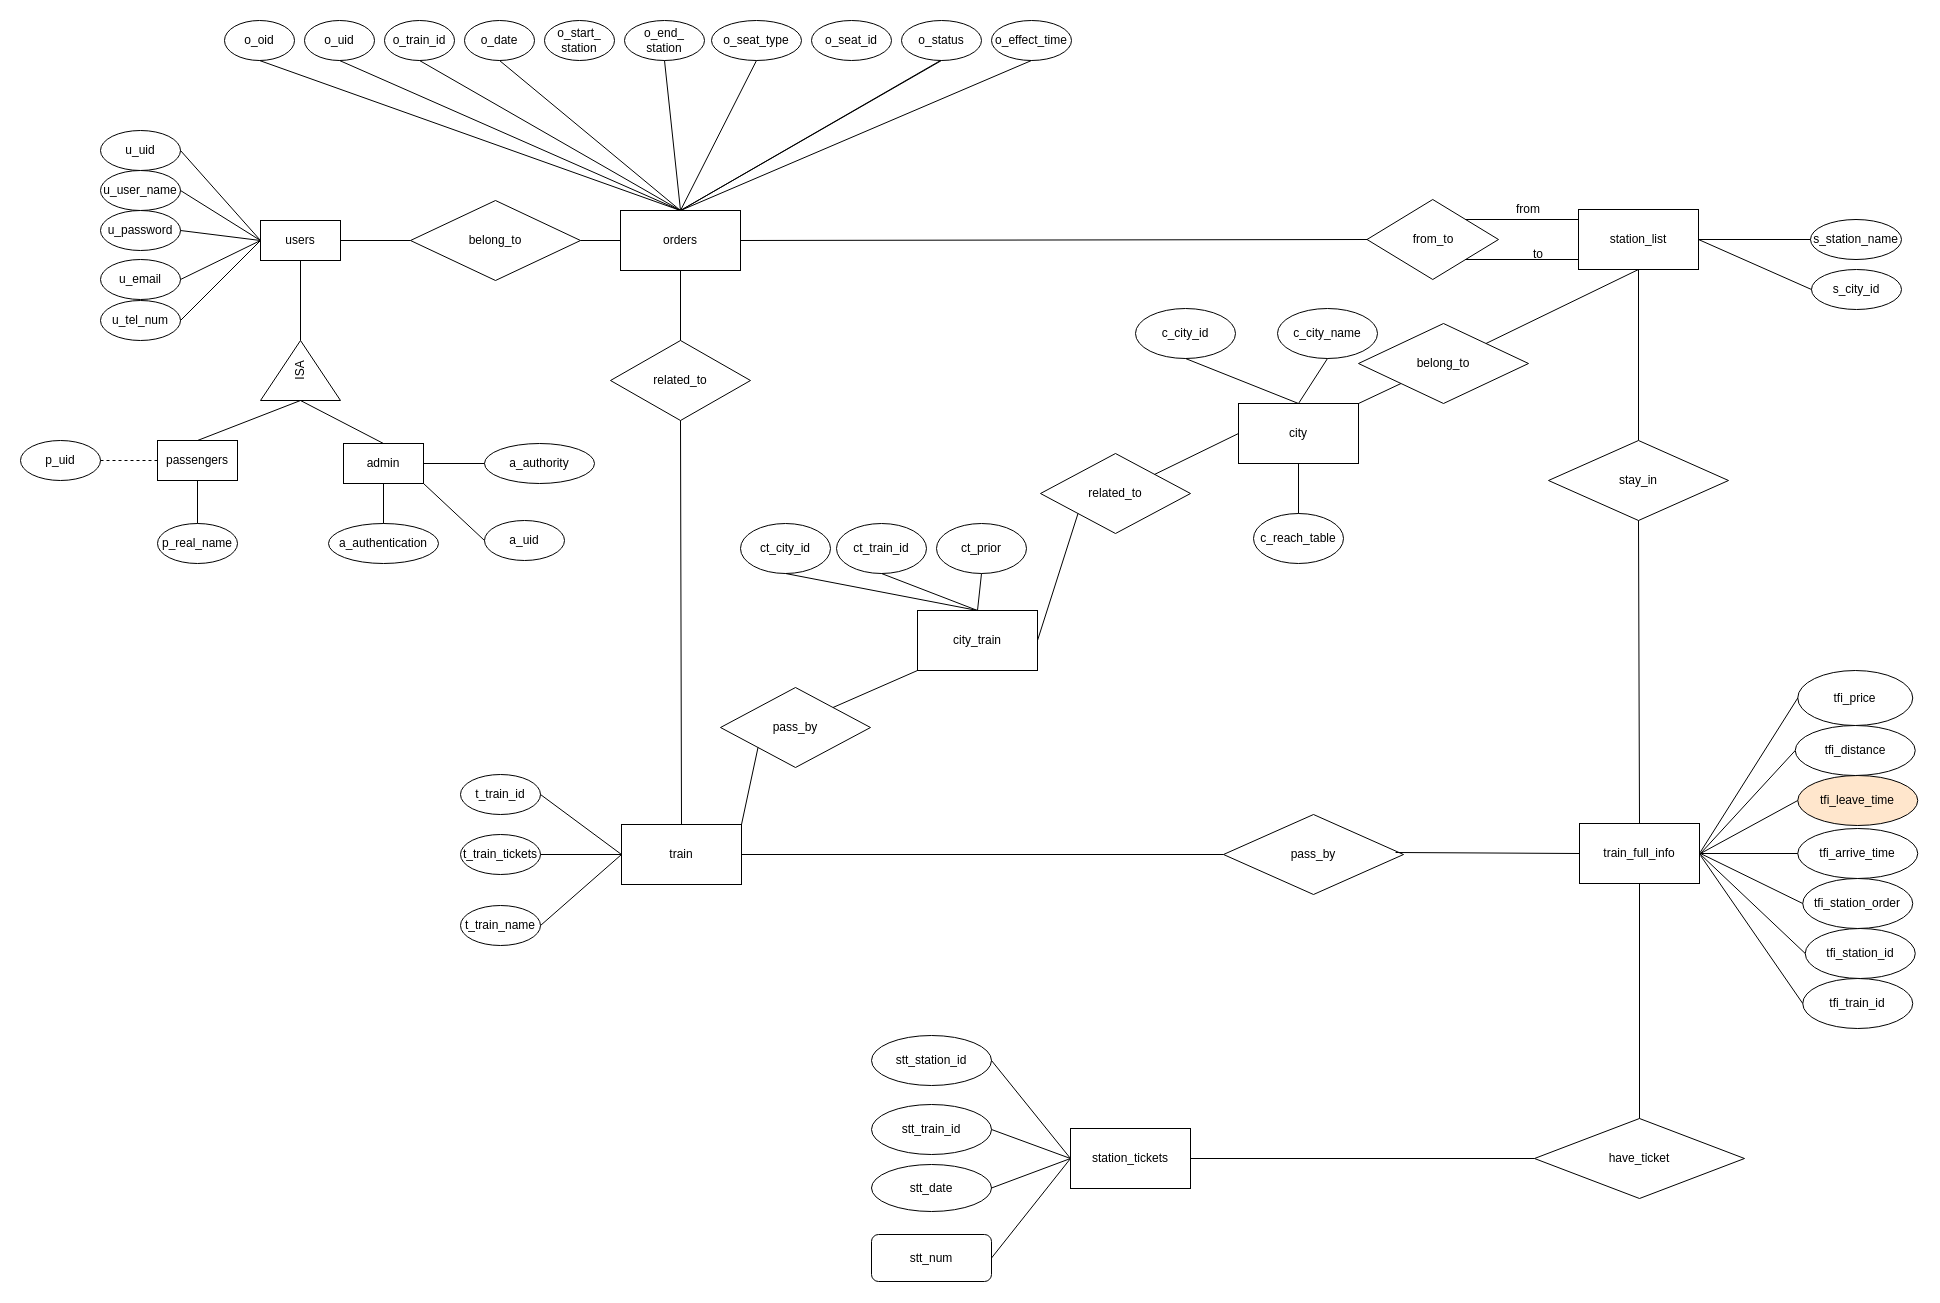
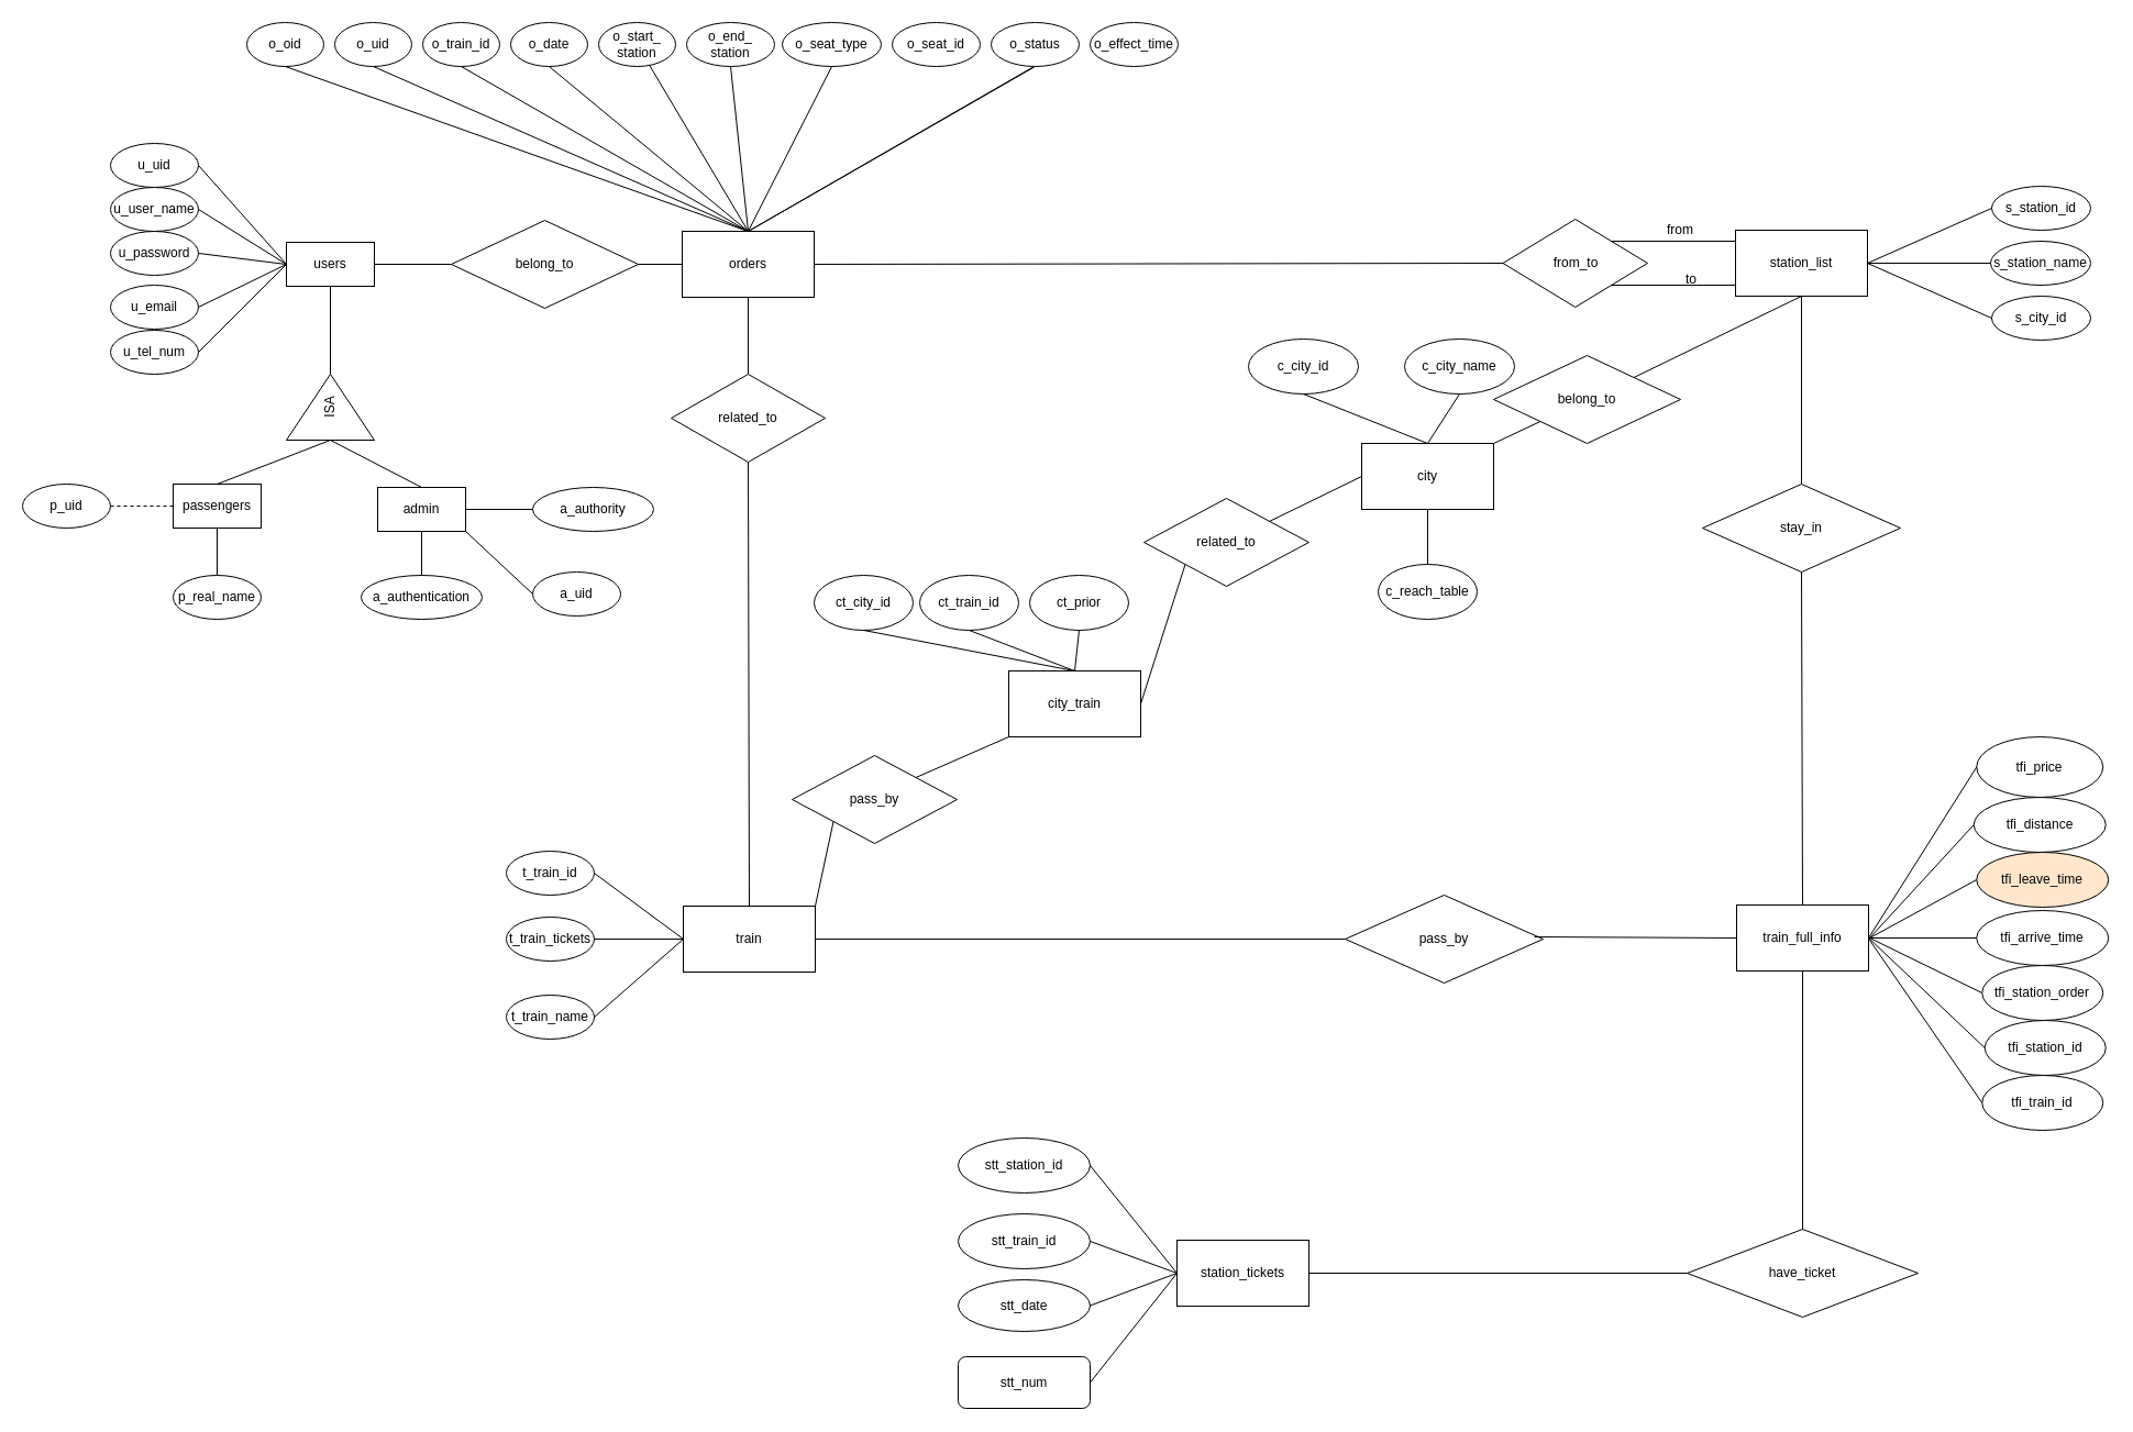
- <mxCell id="31" value="" style="endArrow=none;html=1;rounded=0;entryX=0.5;entryY=1;entryDx=0;entryDy=0;exitX=0.5;exitY=0;exitDx=0;exitDy=0;" parent="1" source="15" target="24" edge="1"><mxGeometry width="50" height="50" relative="1" as="geometry"><mxPoint x="730" y="150" as="sourcePoint" /><mxPoint x="780" y="100" as="targetPoint" /></mxGeometry></mxCell>
+ <mxCell id="31" value="" style="endArrow=none;html=1;rounded=0;exitX=0.5;exitY=0;exitDx=0;exitDy=0;" parent="1" source="15" target="21" edge="1"><mxGeometry width="50" height="50" relative="1" as="geometry"><mxPoint x="730" y="150" as="sourcePoint" /><mxPoint x="780" y="100" as="targetPoint" /></mxGeometry></mxCell>
+ <mxCell id="42" value="s_station_id" style="ellipse;whiteSpace=wrap;html=1;" parent="1" vertex="1"><mxGeometry x="1811" y="169" width="90" height="40" as="geometry" /></mxCell>
+ <mxCell id="45" value="" style="endArrow=none;html=1;rounded=0;entryX=0;entryY=0.5;entryDx=0;entryDy=0;exitX=1;exitY=0.5;exitDx=0;exitDy=0;" parent="1" source="41" target="42" edge="1"><mxGeometry width="50" height="50" relative="1" as="geometry"><mxPoint x="2317" y="489" as="sourcePoint" /><mxPoint x="2367" y="439" as="targetPoint" /></mxGeometry></mxCell>
